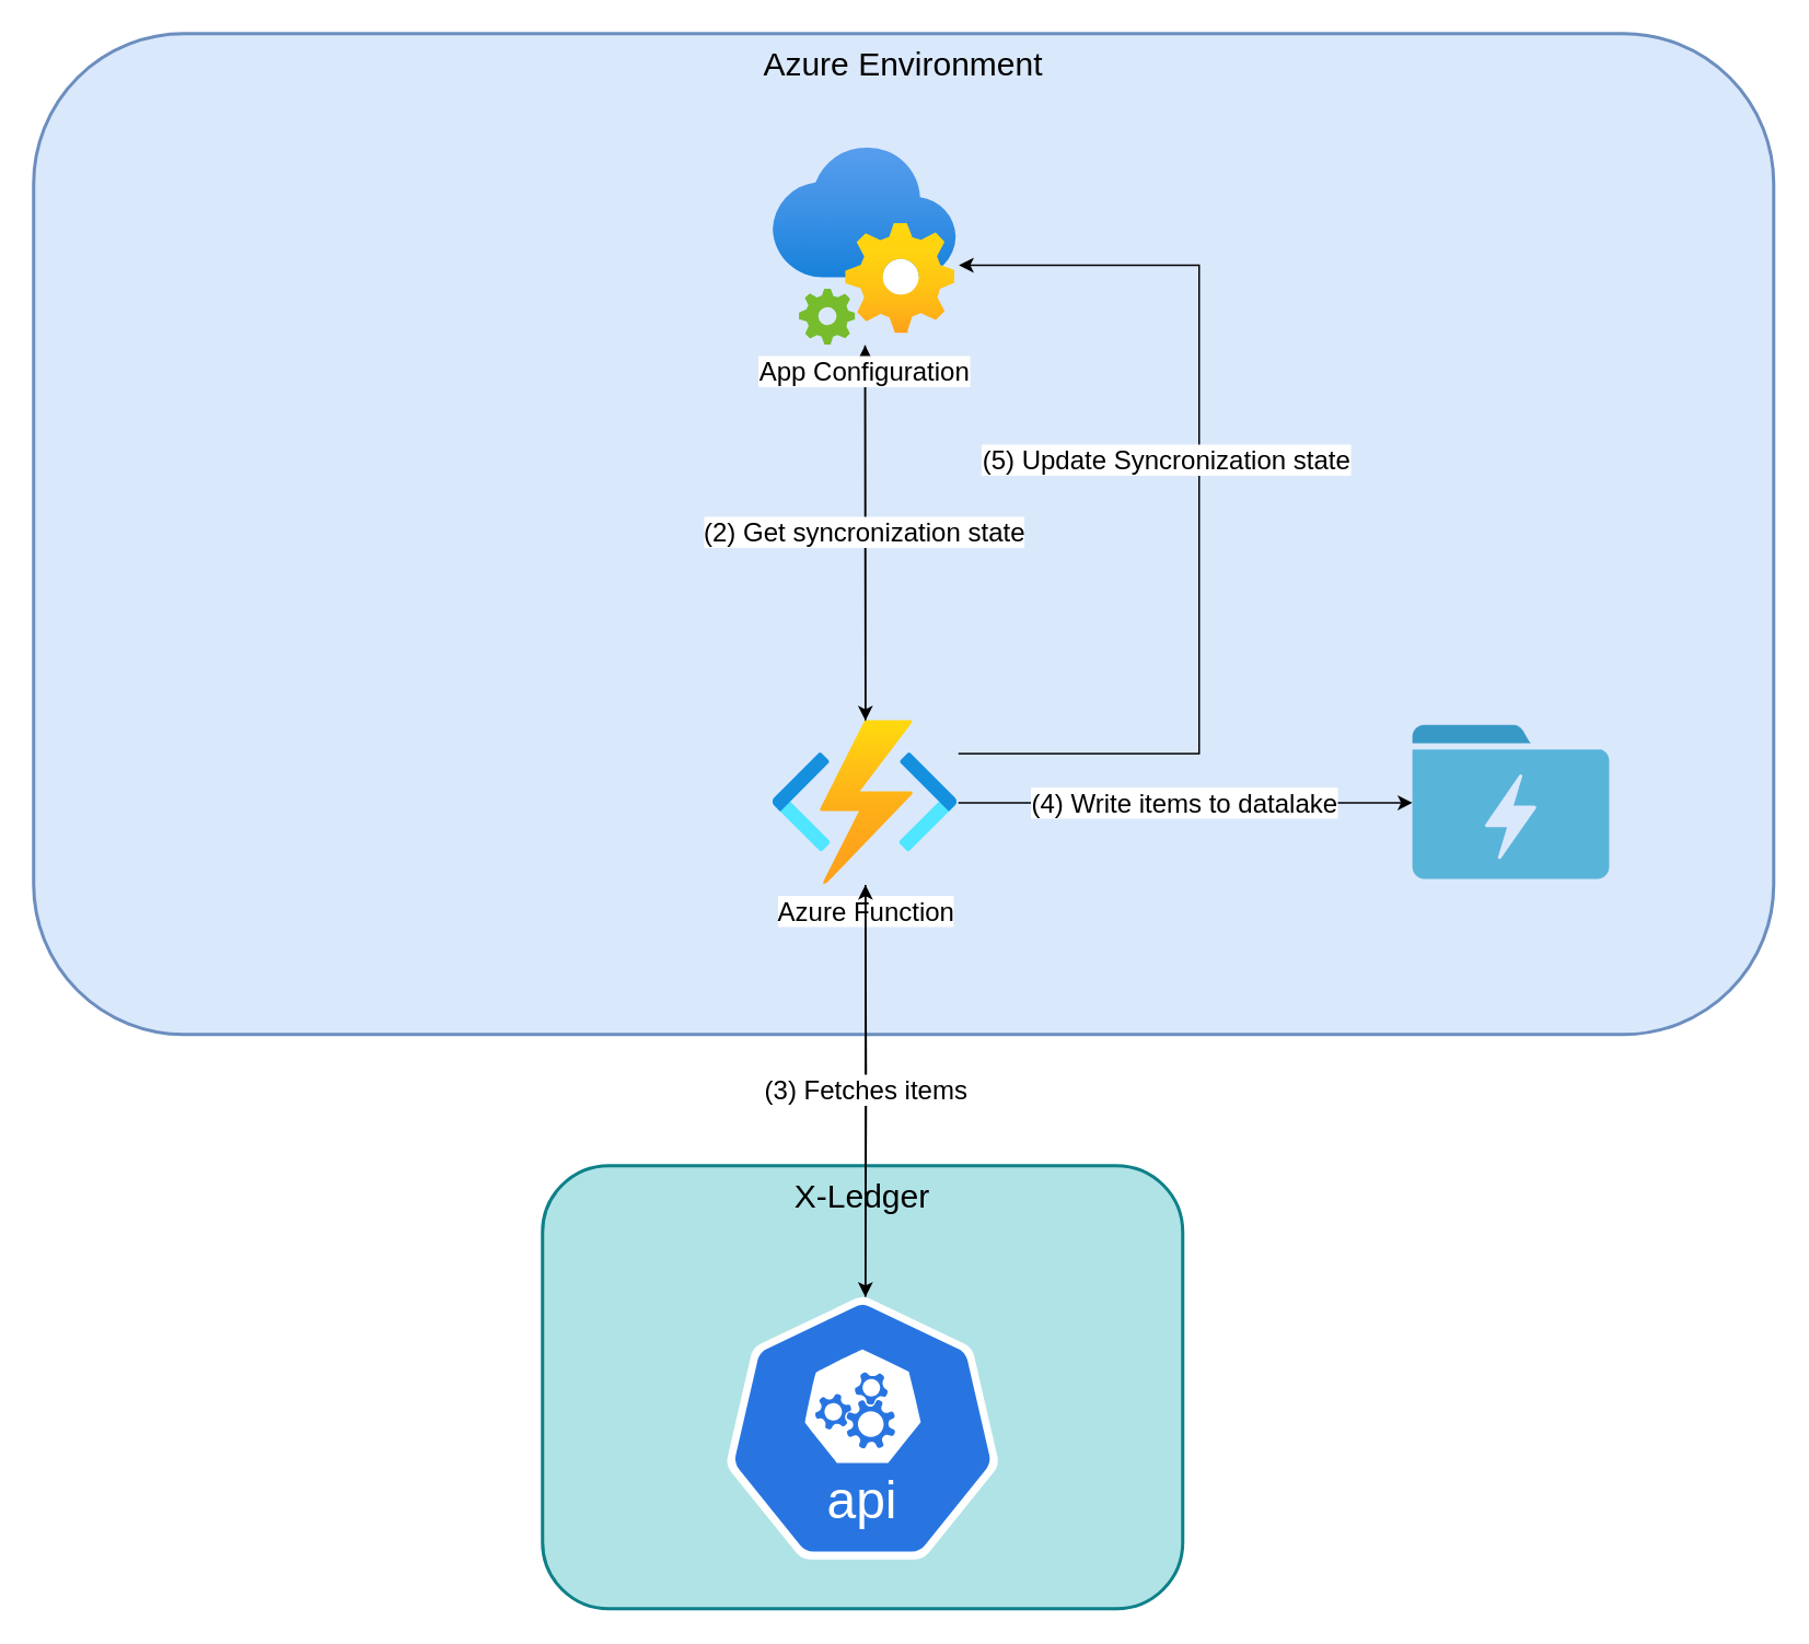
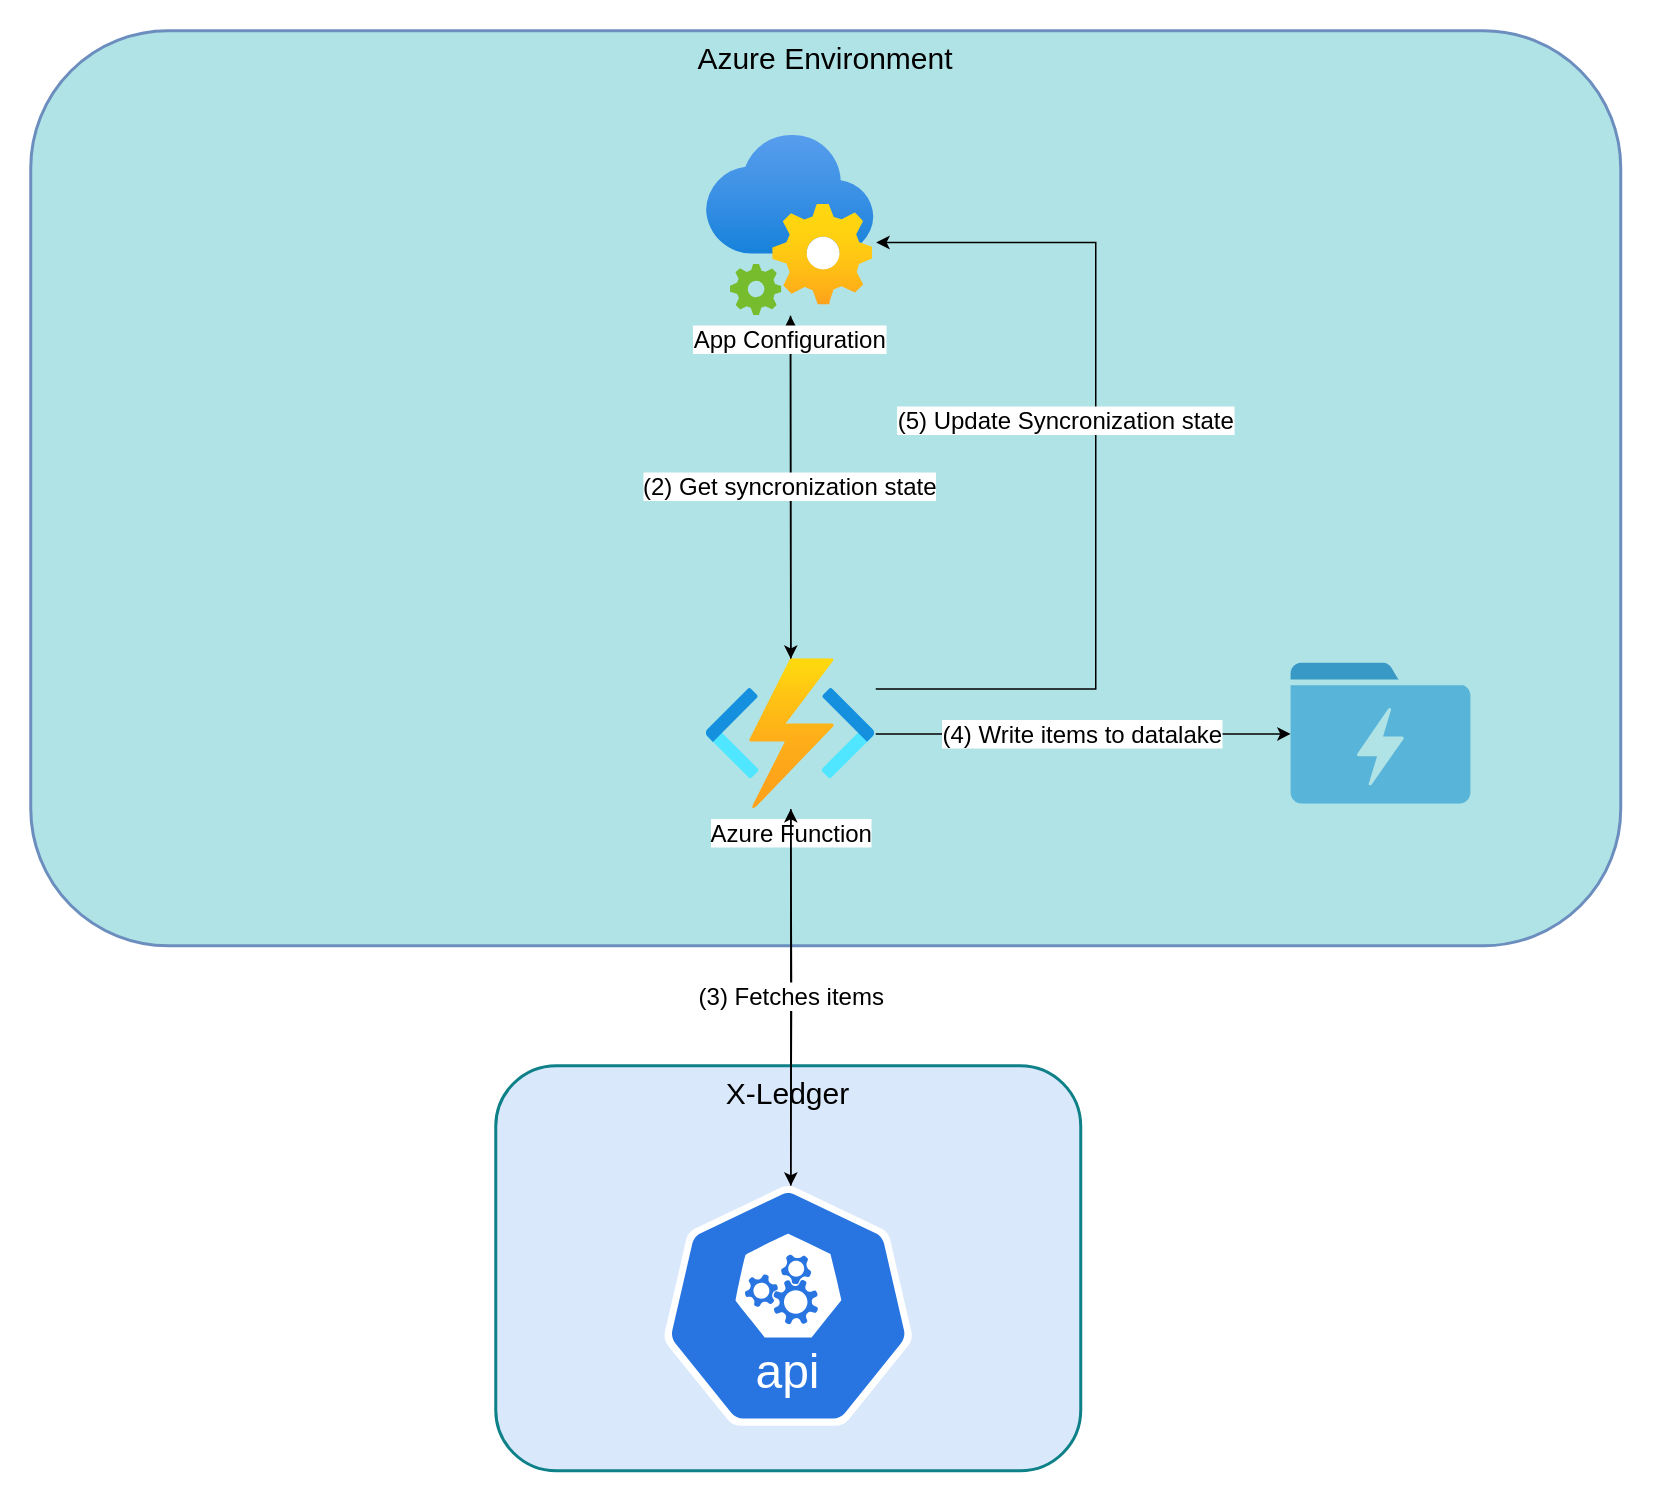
- <mxCell id="2" value="Azure Environment" style="whiteSpace=wrap;strokeWidth=2;verticalAlign=top;fontSize=20;fillColor=#dae8fc;strokeColor=#6c8ebf;rounded=1;" vertex="1" parent="1"><mxGeometry x="20" y="20" width="1060" height="610" as="geometry" /></mxCell>
+ <mxCell id="2" value="Azure Environment" style="whiteSpace=wrap;strokeWidth=2;verticalAlign=top;fontSize=20;fillColor=#b0e3e6;strokeColor=#6c8ebf;rounded=1;" vertex="1" parent="1"><mxGeometry x="20" y="20" width="1060" height="610" as="geometry" /></mxCell>
- <mxCell id="8" value="X-Ledger" style="whiteSpace=wrap;strokeWidth=2;verticalAlign=top;fontSize=20;fillColor=#b0e3e6;strokeColor=#0e8088;rounded=1;" vertex="1" parent="1"><mxGeometry x="330" y="710" width="390" height="270" as="geometry" /></mxCell>
+ <mxCell id="8" value="X-Ledger" style="whiteSpace=wrap;strokeWidth=2;verticalAlign=top;fontSize=20;fillColor=#dae8fc;strokeColor=#0e8088;rounded=1;" vertex="1" parent="1"><mxGeometry x="330" y="710" width="390" height="270" as="geometry" /></mxCell>
